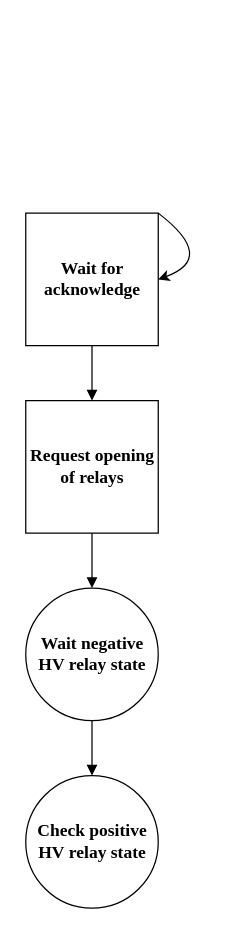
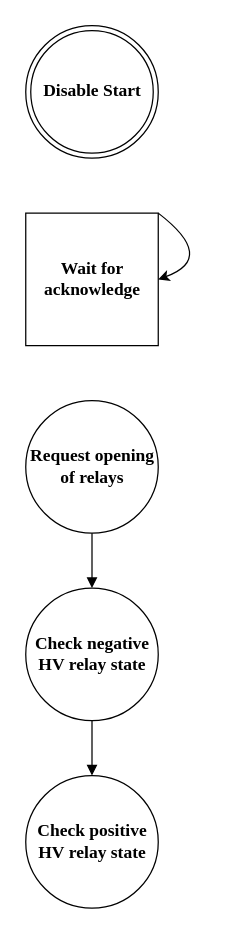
+ <mxCell id="2" value="&lt;b&gt;&lt;font style='font-size: 14.0px;' face='Times,serif' color='#000000'&gt;Disable Start&lt;/font&gt;&lt;/b&gt;" style="ellipse;shape=doubleEllipse;aspect=fixed;verticalAlign=middle;html=1;rounded=0;labelBackgroundColor=none;strokeColor=black;fillColor=none;strokeWidth=1;dashed=0;" vertex="1" parent="1"><mxGeometry x="20" width="106" height="106" as="geometry" y="20" /></mxCell>
- <mxCell id="7" style="html=1;endArrow=block;dashed=0;endFill=1;startArrow=none;startFill=0;fillColor=black;strokeColor=black;strokeWidth=1;rounded=0;exitX=0.5;exitY=1.0;entryX=0.5;entryY=0.0;" edge="1" parent="1" source="3" target="4"><mxGeometry relative="1" as="geometry"><mxPoint x="187.47" y="510.26" as="sourcePoint" /><mxPoint x="187.47" y="535.15" as="targetPoint" /></mxGeometry></mxCell>
- <mxCell id="4" value="&lt;b&gt;&lt;font style=&quot;font-size: 14.0px;&quot; face=&quot;Times,serif&quot; color=&quot;#000000&quot;&gt;Request opening&lt;/font&gt;&lt;/b&gt;&lt;div&gt;&lt;b&gt;&lt;font style=&quot;font-size: 14.0px;&quot; face=&quot;Times,serif&quot; color=&quot;#000000&quot;&gt;of relays&lt;/font&gt;&lt;/b&gt;&lt;/div&gt;" style="aspect=fixed;verticalAlign=middle;html=1;labelBackgroundColor=none;strokeColor=black;fillColor=none;strokeWidth=1;dashed=0;rounded=0;" vertex="1" parent="1"><mxGeometry x="20" y="320" width="106" height="106" as="geometry" /></mxCell>
+ <mxCell id="4" value="&lt;b&gt;&lt;font style=&quot;font-size: 14.0px;&quot; face=&quot;Times,serif&quot; color=&quot;#000000&quot;&gt;Request opening&lt;/font&gt;&lt;/b&gt;&lt;div&gt;&lt;b&gt;&lt;font style=&quot;font-size: 14.0px;&quot; face=&quot;Times,serif&quot; color=&quot;#000000&quot;&gt;of relays&lt;/font&gt;&lt;/b&gt;&lt;/div&gt;" style="ellipse;aspect=fixed;verticalAlign=middle;html=1;rounded=0;labelBackgroundColor=none;strokeColor=black;fillColor=none;strokeWidth=1;dashed=0;" vertex="1" parent="1"><mxGeometry x="20" y="320" width="106" height="106" as="geometry" /></mxCell>
- <mxCell id="5" value="&lt;b&gt;&lt;font style=&quot;font-size: 14.0px;&quot; face=&quot;Times,serif&quot; color=&quot;#000000&quot;&gt;Wait negative&lt;/font&gt;&lt;/b&gt;&lt;div&gt;&lt;b&gt;&lt;font style=&quot;font-size: 14.0px;&quot; face=&quot;Times,serif&quot; color=&quot;#000000&quot;&gt;HV relay state&lt;/font&gt;&lt;/b&gt;&lt;/div&gt;" style="ellipse;aspect=fixed;verticalAlign=middle;html=1;rounded=0;labelBackgroundColor=none;strokeColor=black;fillColor=none;strokeWidth=1;dashed=0;" vertex="1" parent="1"><mxGeometry x="20" y="470" width="106" height="106" as="geometry" /></mxCell>
+ <mxCell id="5" value="&lt;b&gt;&lt;font style=&quot;font-size: 14.0px;&quot; face=&quot;Times,serif&quot; color=&quot;#000000&quot;&gt;Check negative&lt;/font&gt;&lt;/b&gt;&lt;div&gt;&lt;b&gt;&lt;font style=&quot;font-size: 14.0px;&quot; face=&quot;Times,serif&quot; color=&quot;#000000&quot;&gt;HV relay state&lt;/font&gt;&lt;/b&gt;&lt;/div&gt;" style="ellipse;aspect=fixed;verticalAlign=middle;html=1;rounded=0;labelBackgroundColor=none;strokeColor=black;fillColor=none;strokeWidth=1;dashed=0;" vertex="1" parent="1"><mxGeometry x="20" y="470" width="106" height="106" as="geometry" /></mxCell>
